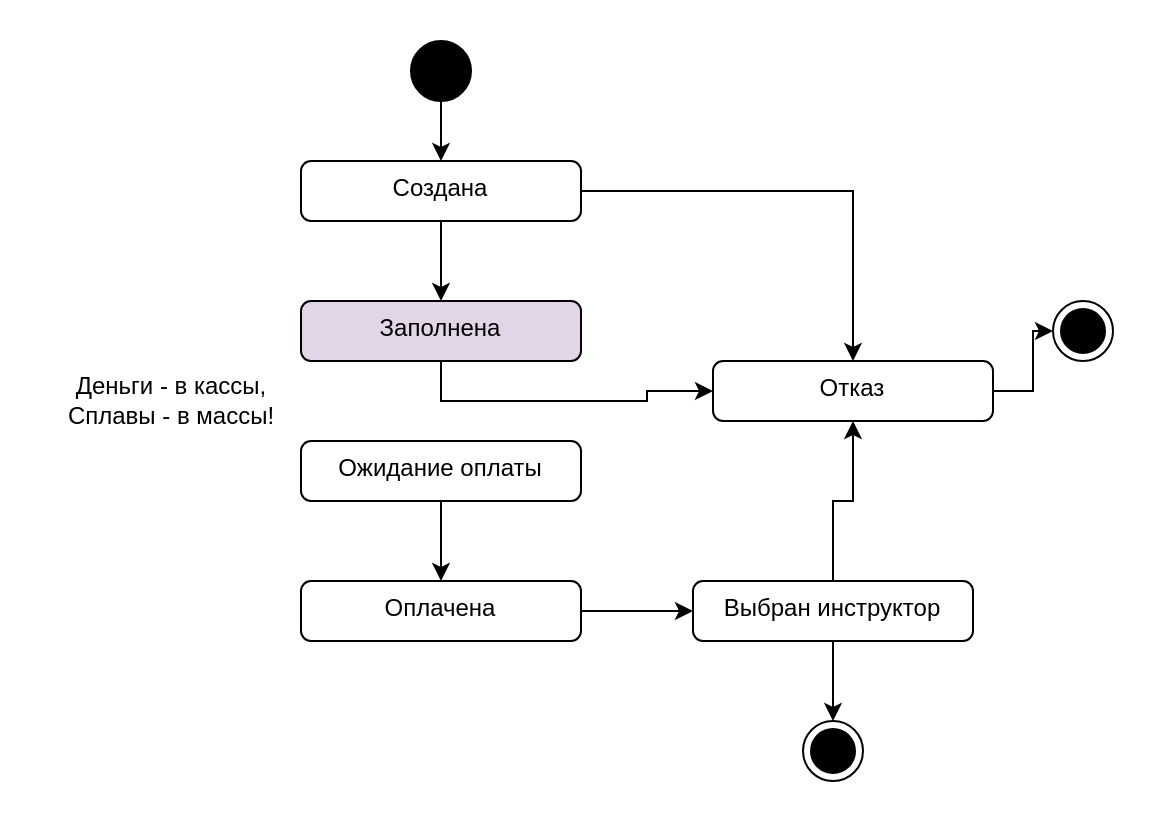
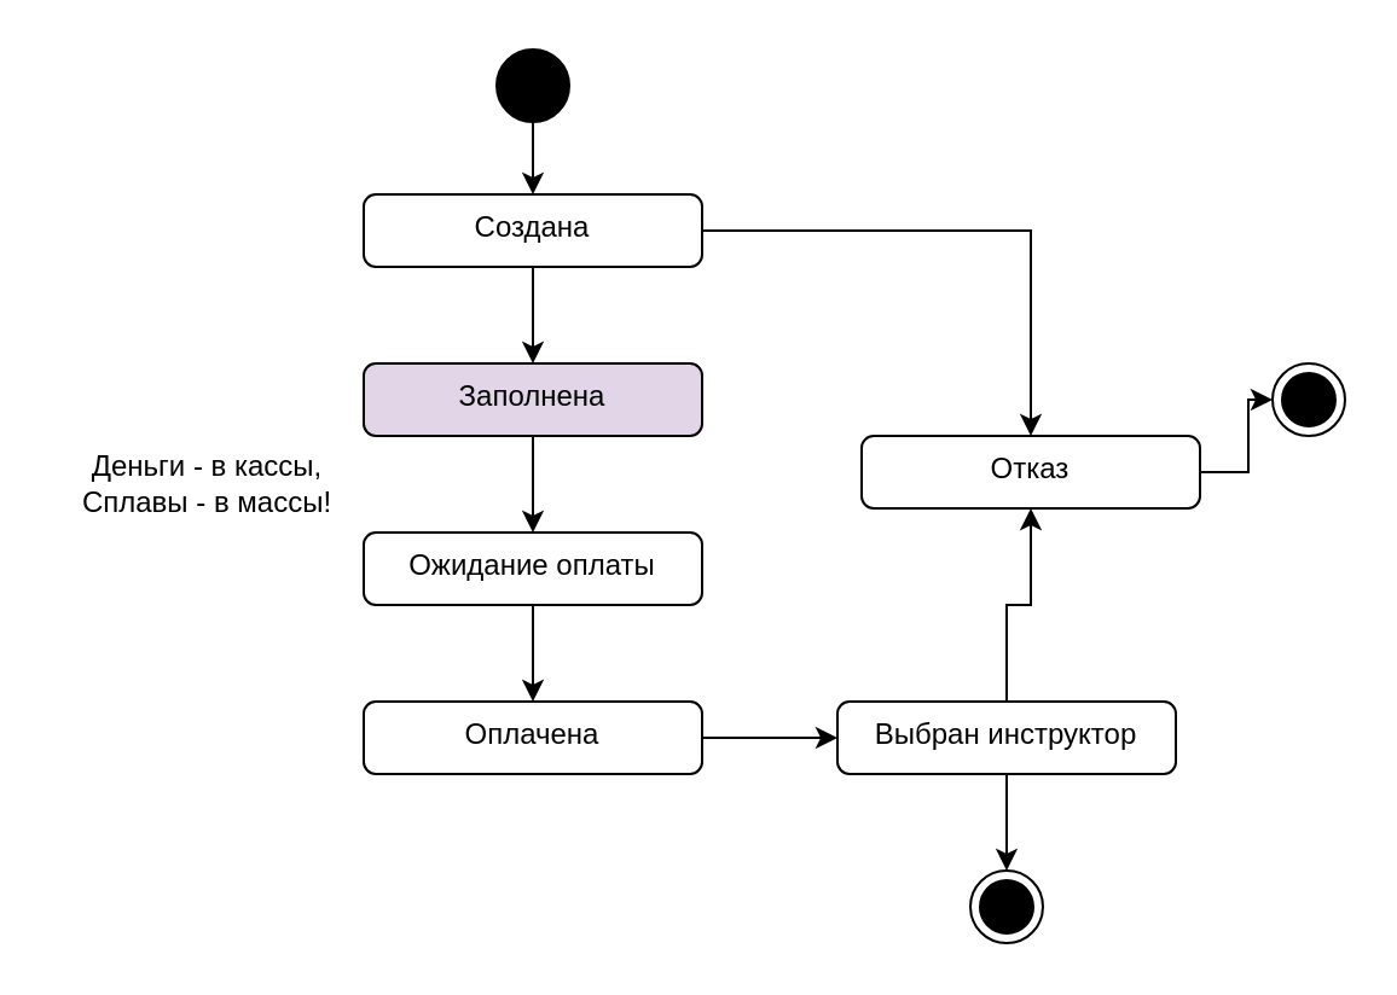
- <mxCell id="16" style="edgeStyle=orthogonalEdgeStyle;rounded=0;orthogonalLoop=1;jettySize=auto;html=1;exitX=0.5;exitY=1;exitDx=0;exitDy=0;" edge="1" parent="1" source="18" target="11"><mxGeometry relative="1" as="geometry"><mxPoint x="91" y="180" as="sourcePoint" /></mxGeometry></mxCell>
+ <mxCell id="16" style="edgeStyle=orthogonalEdgeStyle;rounded=0;orthogonalLoop=1;jettySize=auto;html=1;exitX=0.5;exitY=1;exitDx=0;exitDy=0;entryX=0.5;entryY=0;entryDx=0;entryDy=0;" edge="1" parent="1" source="18" target="13"><mxGeometry relative="1" as="geometry"><mxPoint x="91" y="180" as="sourcePoint" /></mxGeometry></mxCell>
